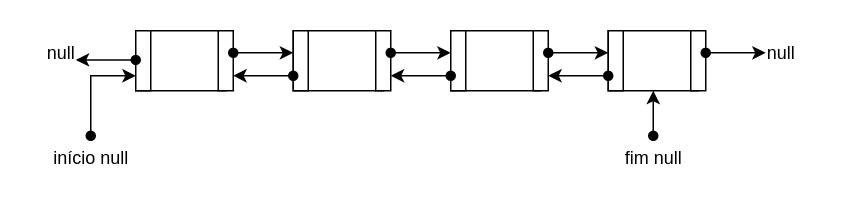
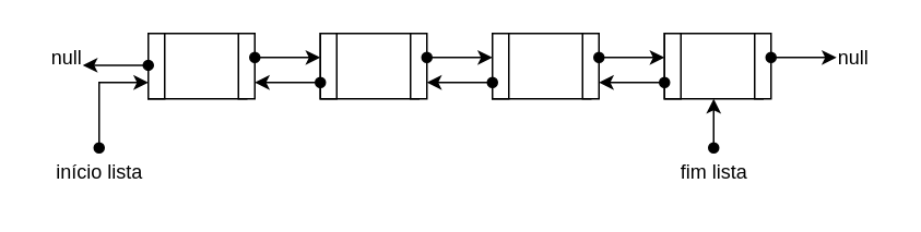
- <mxCell id="4" value="início null" style="text;html=1;align=center;verticalAlign=middle;resizable=0;points=[];autosize=1;strokeColor=none;fillColor=none;" vertex="1" parent="1"><mxGeometry x="20" y="90" width="80" height="30" as="geometry" /></mxCell>
+ <mxCell id="4" value="início lista" style="text;html=1;align=center;verticalAlign=middle;resizable=0;points=[];autosize=1;strokeColor=none;fillColor=none;" vertex="1" parent="1"><mxGeometry x="20" y="90" width="80" height="30" as="geometry" /></mxCell>
- <mxCell id="26" value="fim null" style="text;html=1;align=center;verticalAlign=middle;resizable=0;points=[];autosize=1;strokeColor=none;fillColor=none;" vertex="1" parent="1"><mxGeometry x="400" y="90" width="70" height="30" as="geometry" /></mxCell>
+ <mxCell id="26" value="fim lista" style="text;html=1;align=center;verticalAlign=middle;resizable=0;points=[];autosize=1;strokeColor=none;fillColor=none;" vertex="1" parent="1"><mxGeometry x="400" y="90" width="70" height="30" as="geometry" /></mxCell>
